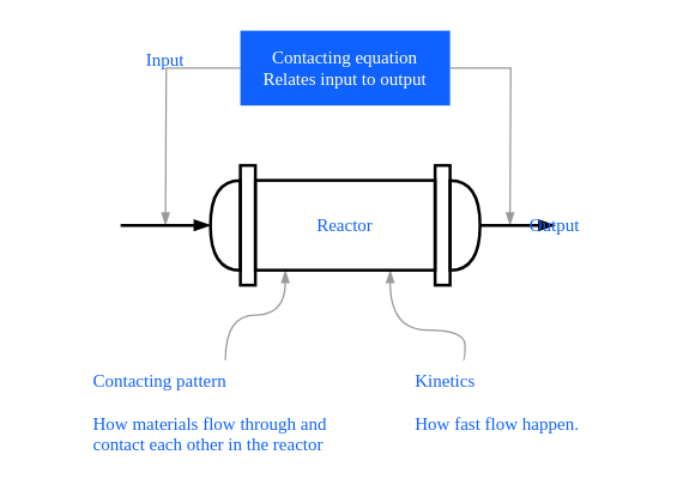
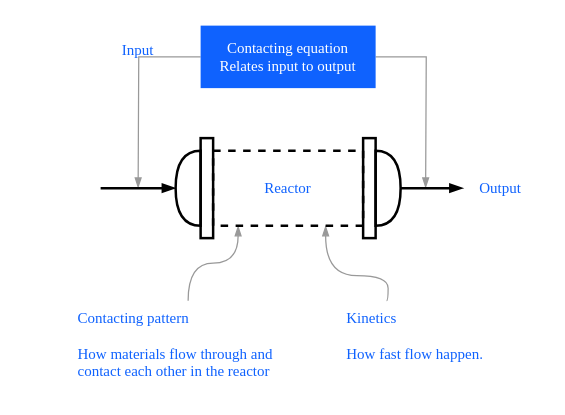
- <mxCell id="15" value="Reactor" style="rounded=0;whiteSpace=wrap;html=1;strokeWidth=2;fontFamily=IBM Plex sans;align=center;verticalAlign=middle;fontSize=12;fontColor=#0F62FE;fillColor=none;gradientColor=none;labelBackgroundColor=none;" parent="14" vertex="1"><mxGeometry x="30" y="10" width="120" height="60" as="geometry" /></mxCell>
+ <mxCell id="15" value="Reactor" style="rounded=0;whiteSpace=wrap;html=1;strokeWidth=2;fontFamily=IBM Plex sans;align=center;verticalAlign=middle;fontSize=12;fontColor=#0F62FE;fillColor=none;gradientColor=none;labelBackgroundColor=none;dashed=1;" parent="14" vertex="1"><mxGeometry x="30" y="10" width="120" height="60" as="geometry" /></mxCell>
- <mxCell id="12" value="Output" style="text;html=1;align=center;verticalAlign=middle;whiteSpace=wrap;rounded=0;fontFamily=IBM Plex sans;fontSize=12;fontColor=#0F62FE;labelBackgroundColor=none;" parent="2" vertex="1"><mxGeometry x="320" y="115" width="60" height="30" as="geometry" /></mxCell>
+ <mxCell id="12" value="Output" style="text;html=1;align=center;verticalAlign=middle;whiteSpace=wrap;rounded=0;fontFamily=IBM Plex sans;fontSize=12;fontColor=#0F62FE;labelBackgroundColor=none;" parent="2" vertex="1"><mxGeometry x="350" y="115" width="60" height="30" as="geometry" /></mxCell>
